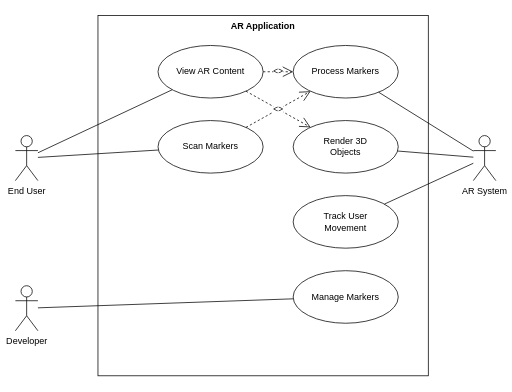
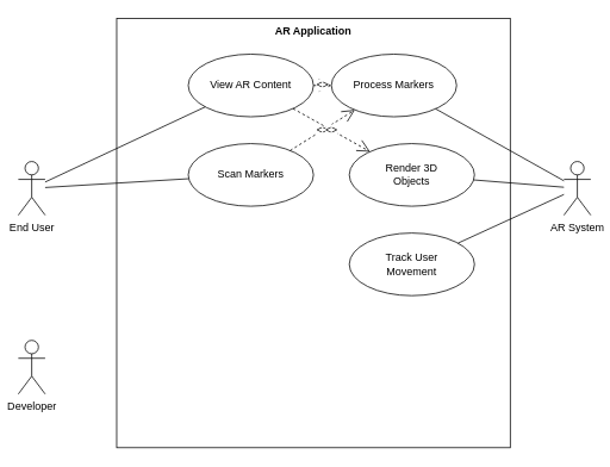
- <mxCell id="9" value="Process Markers" style="ellipse;whiteSpace=wrap;html=1;" vertex="1" parent="1"><mxGeometry x="390" y="60" width="140" height="70" as="geometry" /></mxCell>
+ <mxCell id="9" value="Process Markers" style="ellipse;whiteSpace=wrap;html=1;" vertex="1" parent="1"><mxGeometry x="370" y="60" width="140" height="70" as="geometry" /></mxCell>
- <mxCell id="8" value="Manage Markers" style="ellipse;whiteSpace=wrap;html=1;" vertex="1" parent="1"><mxGeometry x="390" y="360" width="140" height="70" as="geometry" /></mxCell>
- <mxCell id="17" value="" style="endArrow=none;html=1;" edge="1" parent="1" source="3" target="8"><mxGeometry width="50" height="50" relative="1" as="geometry" /></mxCell>
